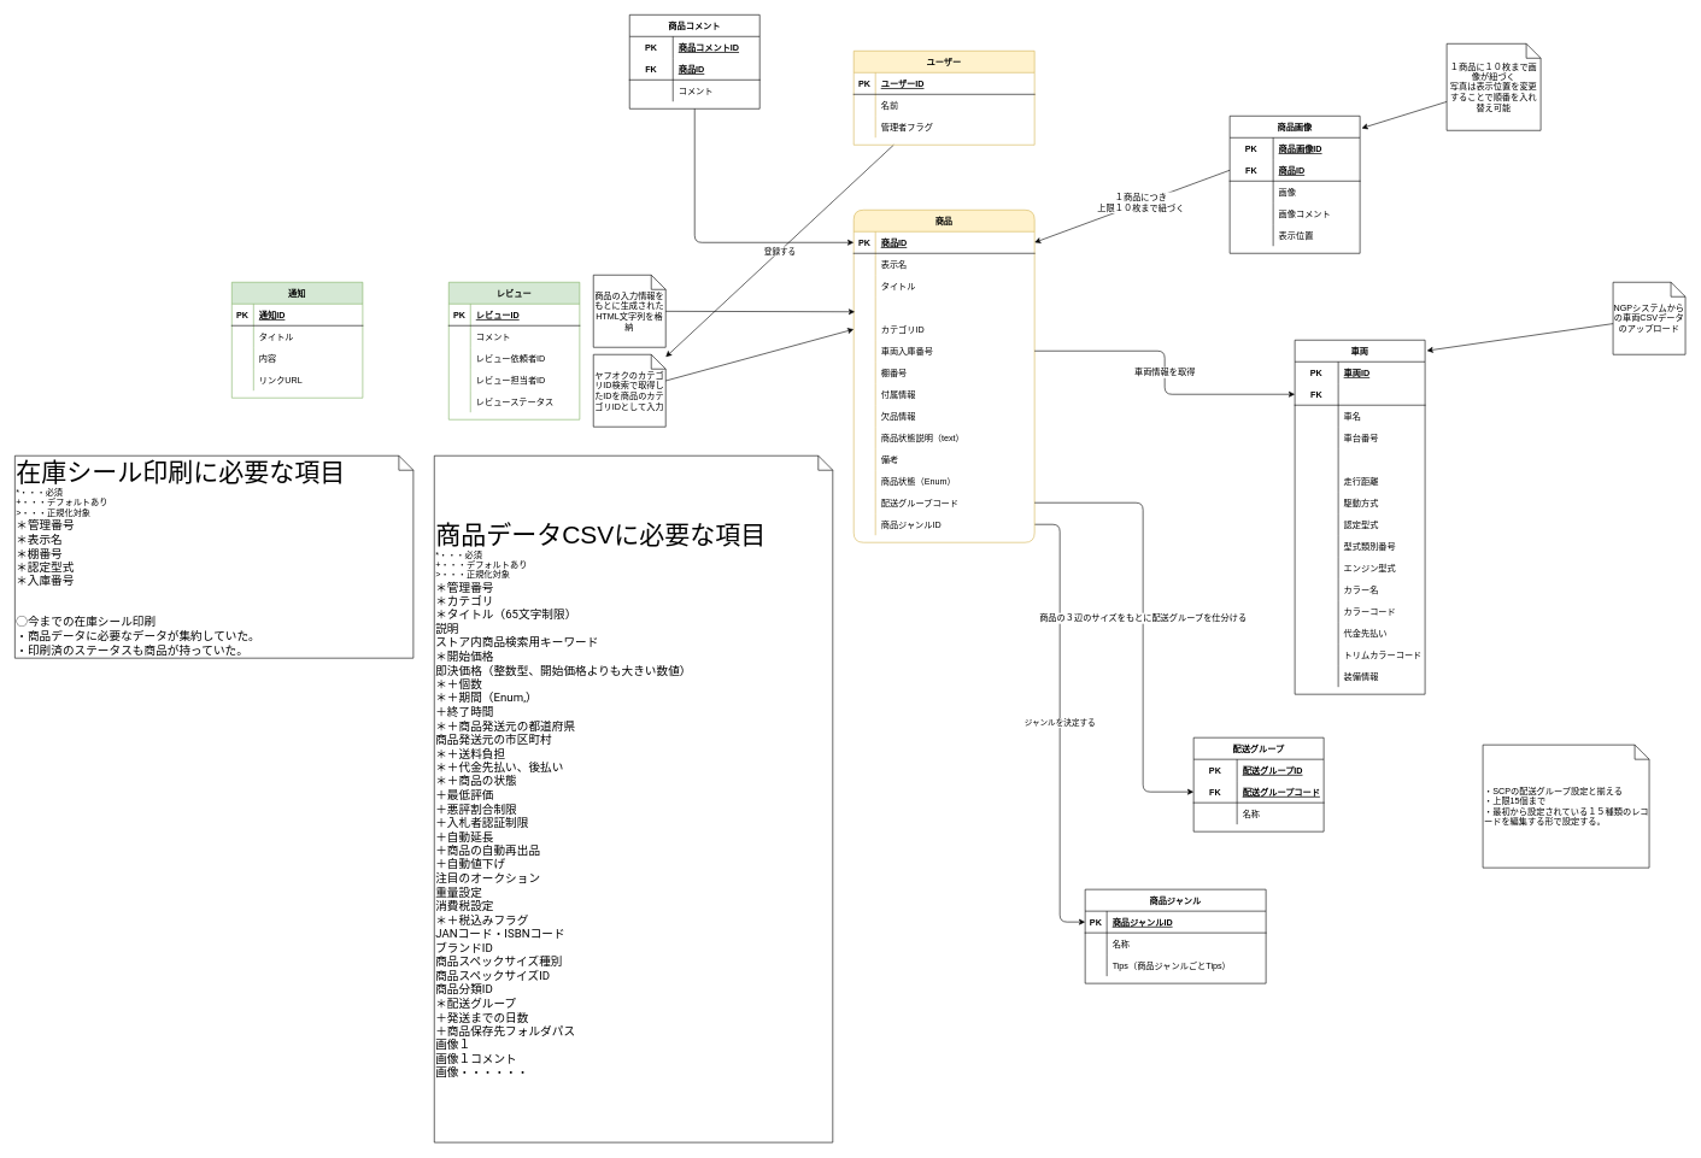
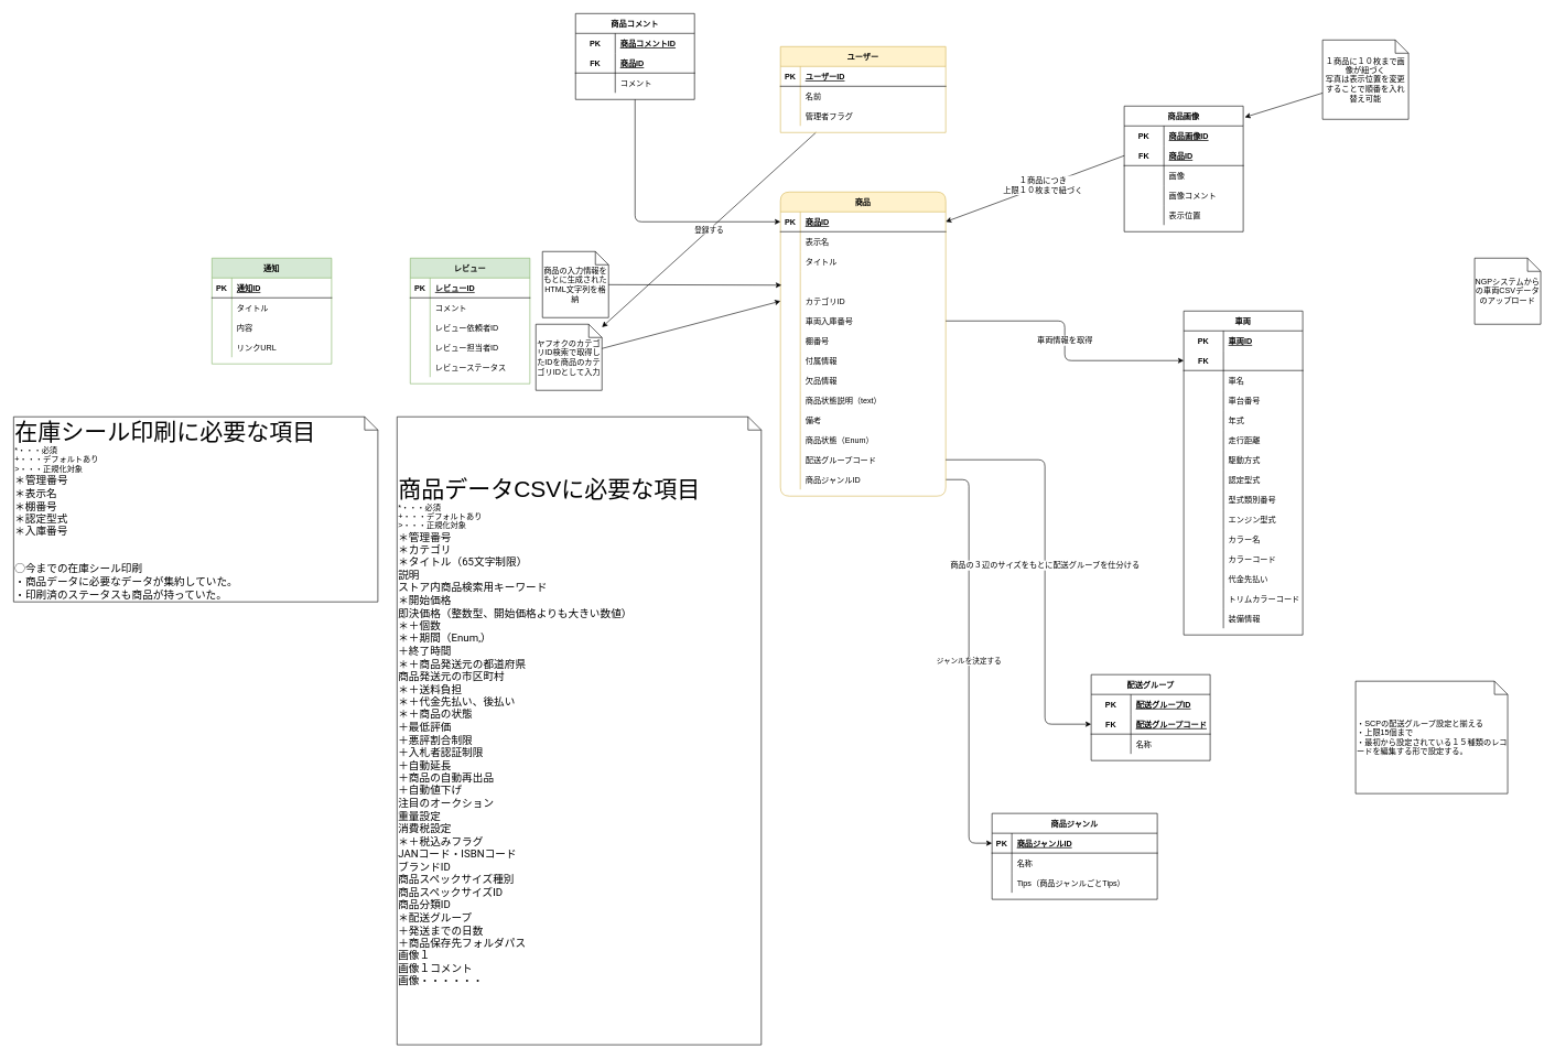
- <mxCell id="66" style="edgeStyle=none;html=1;entryX=1.014;entryY=0.03;entryDx=0;entryDy=0;fontFamily=Helvetica;fontSize=12;fontColor=default;endArrow=classic;endFill=1;entryPerimeter=0;" edge="1" parent="1" source="67" target="91"><mxGeometry relative="1" as="geometry"><mxPoint x="640" y="585" as="targetPoint" /></mxGeometry></mxCell>
- <mxCell id="69" value="ヤフオクのカテゴリID検索で取得したIDを商品のカテゴリIDとして入力" style="shape=note;size=20;whiteSpace=wrap;html=1;rounded=0;labelBorderColor=none;pointerEvents=0;fontFamily=Helvetica;fontSize=12;fontColor=default;strokeColor=default;fillColor=none;" vertex="1" parent="1"><mxGeometry x="820" y="490" width="100" height="100" as="geometry" /></mxCell>
+ <mxCell id="69" value="ヤフオクのカテゴリID検索で取得したIDを商品のカテゴリIDとして入力" style="shape=note;size=20;whiteSpace=wrap;html=1;rounded=0;labelBorderColor=none;pointerEvents=0;fontFamily=Helvetica;fontSize=12;fontColor=default;strokeColor=default;fillColor=none;" vertex="1" parent="1"><mxGeometry x="810" y="490" width="100" height="100" as="geometry" /></mxCell>
+ <mxCell id="105" value="年式" style="shape=partialRectangle;connectable=0;fillColor=none;top=0;left=0;bottom=0;right=0;align=left;spacingLeft=6;overflow=hidden;rounded=0;labelBorderColor=none;pointerEvents=0;fontFamily=Helvetica;fontSize=12;fontColor=default;strokeColor=default;" vertex="1" parent="103"><mxGeometry x="60" width="120" height="30" as="geometry"><mxRectangle width="120" height="30" as="alternateBounds" /></mxGeometry></mxCell>
